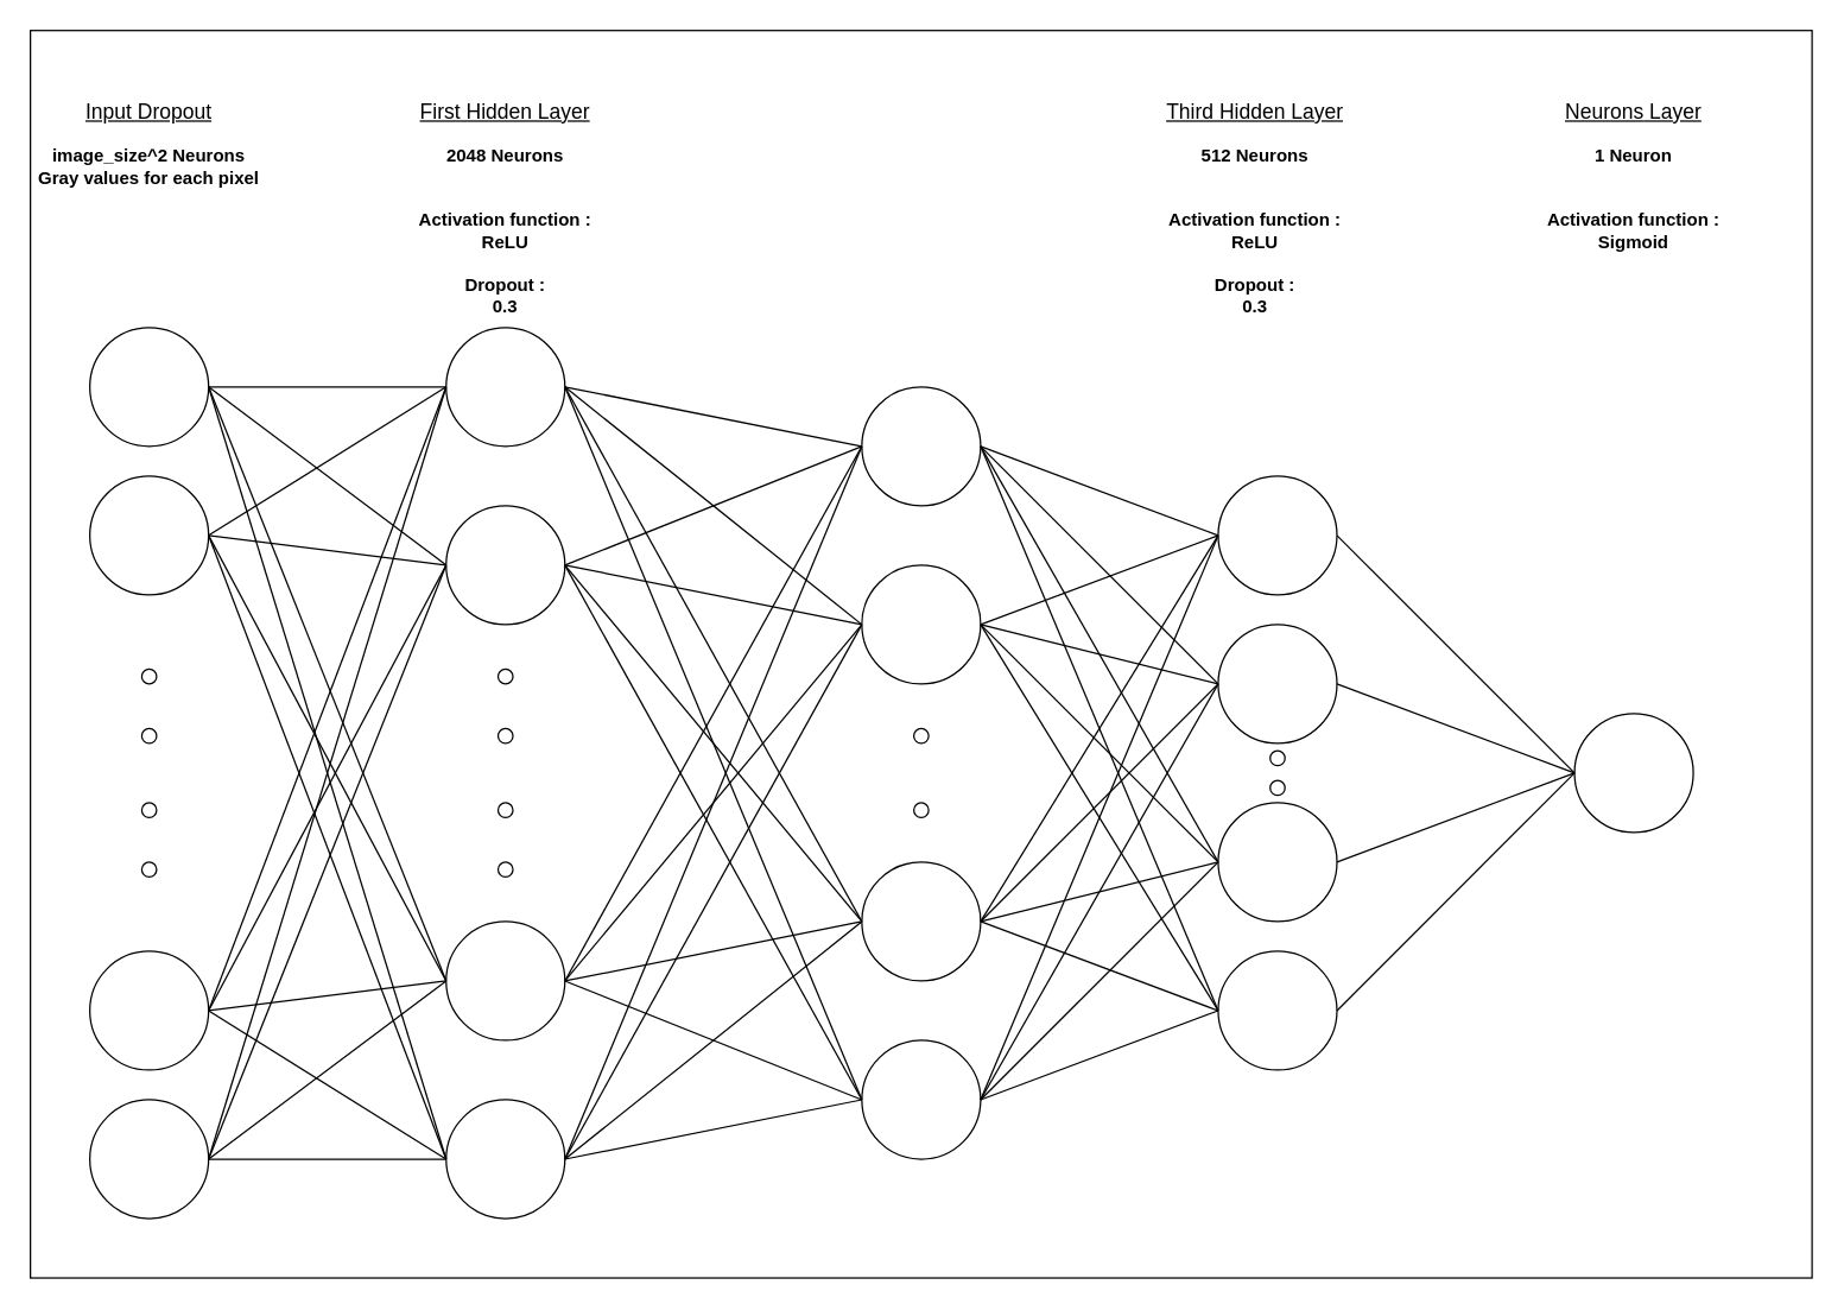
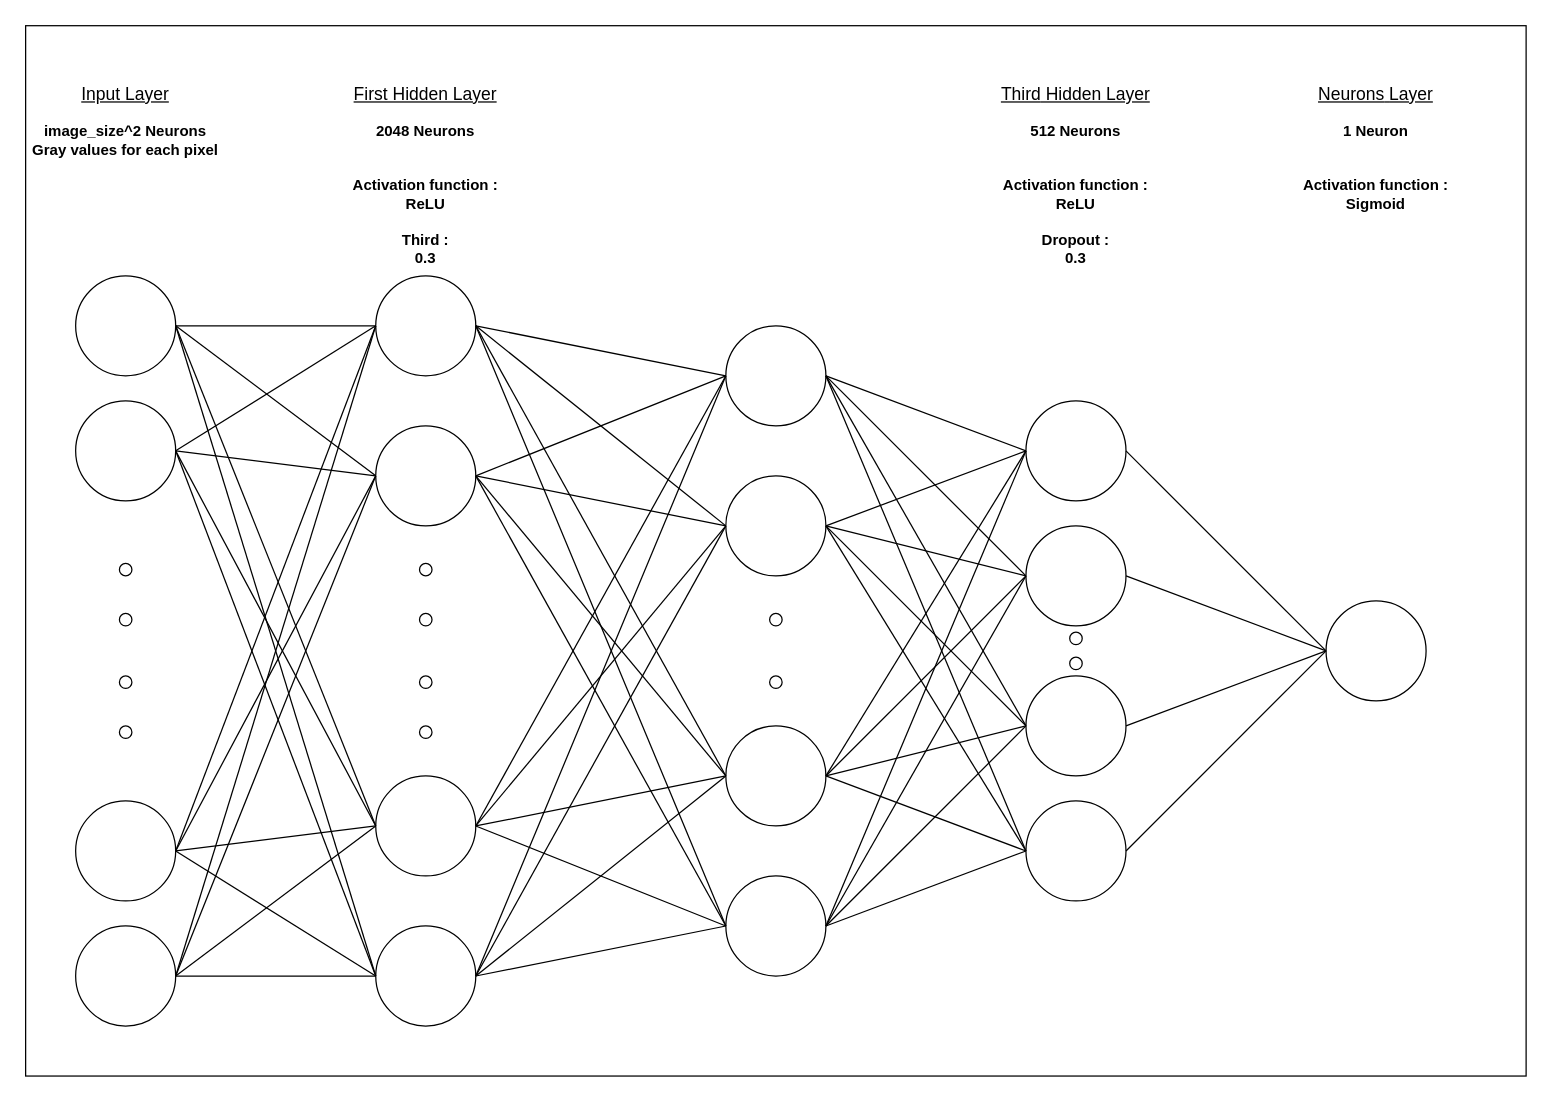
- <mxCell id="13" value="&lt;div style=&quot;font-size: 14px&quot; align=&quot;center&quot;&gt;&lt;u&gt;Input Dropout&lt;/u&gt;&lt;/div&gt;&lt;div align=&quot;center&quot;&gt;&lt;b&gt;&lt;br&gt;&lt;/b&gt;&lt;/div&gt;&lt;div align=&quot;center&quot;&gt;&lt;b&gt;image_size^2 Neurons&lt;/b&gt;&lt;/div&gt;&lt;div align=&quot;center&quot;&gt;&lt;b&gt;Gray values for each pixel&lt;br&gt;&lt;/b&gt;&lt;/div&gt;&lt;div align=&quot;center&quot;&gt;&lt;b&gt;&lt;br&gt;&lt;/b&gt;&lt;/div&gt;" style="text;html=1;strokeColor=none;fillColor=none;align=center;verticalAlign=top;whiteSpace=wrap;rounded=0;" parent="1" vertex="1"><mxGeometry x="20" y="60" width="160" height="150" as="geometry" /></mxCell>
+ <mxCell id="13" value="&lt;div style=&quot;font-size: 14px&quot; align=&quot;center&quot;&gt;&lt;u&gt;Input Layer&lt;/u&gt;&lt;/div&gt;&lt;div align=&quot;center&quot;&gt;&lt;b&gt;&lt;br&gt;&lt;/b&gt;&lt;/div&gt;&lt;div align=&quot;center&quot;&gt;&lt;b&gt;image_size^2 Neurons&lt;/b&gt;&lt;/div&gt;&lt;div align=&quot;center&quot;&gt;&lt;b&gt;Gray values for each pixel&lt;br&gt;&lt;/b&gt;&lt;/div&gt;&lt;div align=&quot;center&quot;&gt;&lt;b&gt;&lt;br&gt;&lt;/b&gt;&lt;/div&gt;" style="text;html=1;strokeColor=none;fillColor=none;align=center;verticalAlign=top;whiteSpace=wrap;rounded=0;" parent="1" vertex="1"><mxGeometry x="20" y="60" width="160" height="150" as="geometry" /></mxCell>
- <mxCell id="14" value="&lt;u&gt;&lt;font style=&quot;font-size: 14px&quot;&gt;First Hidden Layer&lt;/font&gt;&lt;br&gt;&lt;/u&gt;&lt;div align=&quot;center&quot;&gt;&lt;b&gt;&lt;br&gt;&lt;/b&gt;&lt;/div&gt;&lt;div align=&quot;center&quot;&gt;&lt;b&gt;2048 Neurons&lt;br&gt;&lt;/b&gt;&lt;/div&gt;&lt;div align=&quot;center&quot;&gt;&lt;b&gt;&lt;br&gt;&lt;/b&gt;&lt;/div&gt;&lt;div align=&quot;center&quot;&gt;&lt;b&gt;&lt;br&gt;&lt;/b&gt;&lt;/div&gt;&lt;div align=&quot;center&quot;&gt;&lt;b&gt;Activation function :&lt;/b&gt;&lt;/div&gt;&lt;div align=&quot;center&quot;&gt;&lt;b&gt;ReLU&lt;br&gt;&lt;/b&gt;&lt;/div&gt;&lt;div align=&quot;center&quot;&gt;&lt;b&gt;&lt;br&gt;&lt;/b&gt;&lt;/div&gt;&lt;div align=&quot;center&quot;&gt;&lt;b&gt;Dropout :&lt;/b&gt;&lt;/div&gt;&lt;div align=&quot;center&quot;&gt;&lt;b&gt;0.3&lt;br&gt;&lt;/b&gt;&lt;/div&gt;&lt;div align=&quot;center&quot;&gt;&lt;b&gt;&lt;br&gt;&lt;/b&gt;&lt;/div&gt;" style="text;html=1;strokeColor=none;fillColor=none;align=center;verticalAlign=top;whiteSpace=wrap;rounded=0;" parent="1" vertex="1"><mxGeometry x="260" y="60" width="160" height="150" as="geometry" /></mxCell>
+ <mxCell id="14" value="&lt;u&gt;&lt;font style=&quot;font-size: 14px&quot;&gt;First Hidden Layer&lt;/font&gt;&lt;br&gt;&lt;/u&gt;&lt;div align=&quot;center&quot;&gt;&lt;b&gt;&lt;br&gt;&lt;/b&gt;&lt;/div&gt;&lt;div align=&quot;center&quot;&gt;&lt;b&gt;2048 Neurons&lt;br&gt;&lt;/b&gt;&lt;/div&gt;&lt;div align=&quot;center&quot;&gt;&lt;b&gt;&lt;br&gt;&lt;/b&gt;&lt;/div&gt;&lt;div align=&quot;center&quot;&gt;&lt;b&gt;&lt;br&gt;&lt;/b&gt;&lt;/div&gt;&lt;div align=&quot;center&quot;&gt;&lt;b&gt;Activation function :&lt;/b&gt;&lt;/div&gt;&lt;div align=&quot;center&quot;&gt;&lt;b&gt;ReLU&lt;br&gt;&lt;/b&gt;&lt;/div&gt;&lt;div align=&quot;center&quot;&gt;&lt;b&gt;&lt;br&gt;&lt;/b&gt;&lt;/div&gt;&lt;div align=&quot;center&quot;&gt;&lt;b&gt;Third :&lt;/b&gt;&lt;/div&gt;&lt;div align=&quot;center&quot;&gt;&lt;b&gt;0.3&lt;br&gt;&lt;/b&gt;&lt;/div&gt;&lt;div align=&quot;center&quot;&gt;&lt;b&gt;&lt;br&gt;&lt;/b&gt;&lt;/div&gt;" style="text;html=1;strokeColor=none;fillColor=none;align=center;verticalAlign=top;whiteSpace=wrap;rounded=0;" parent="1" vertex="1"><mxGeometry x="260" y="60" width="160" height="150" as="geometry" /></mxCell>
- <mxCell id="51" value="&lt;u style=&quot;font-size: 14px&quot;&gt;Third&lt;font style=&quot;font-size: 14px&quot;&gt; Hidden Layer&lt;/font&gt;&lt;br&gt;&lt;/u&gt;&lt;div align=&quot;center&quot;&gt;&lt;b&gt;&lt;br&gt;&lt;/b&gt;&lt;/div&gt;&lt;div align=&quot;center&quot;&gt;&lt;b&gt;512 Neurons&lt;br&gt;&lt;/b&gt;&lt;/div&gt;&lt;div align=&quot;center&quot;&gt;&lt;b&gt;&lt;br&gt;&lt;/b&gt;&lt;/div&gt;&lt;div align=&quot;center&quot;&gt;&lt;b&gt;&lt;br&gt;&lt;/b&gt;&lt;/div&gt;&lt;div align=&quot;center&quot;&gt;&lt;b&gt;Activation function :&lt;/b&gt;&lt;/div&gt;&lt;div align=&quot;center&quot;&gt;&lt;b&gt;ReLU&lt;br&gt;&lt;/b&gt;&lt;/div&gt;&lt;div align=&quot;center&quot;&gt;&lt;b&gt;&lt;br&gt;&lt;/b&gt;&lt;/div&gt;&lt;div align=&quot;center&quot;&gt;&lt;b&gt;Dropout :&lt;/b&gt;&lt;/div&gt;&lt;div align=&quot;center&quot;&gt;&lt;b&gt;0.3&lt;br&gt;&lt;/b&gt;&lt;/div&gt;&lt;div align=&quot;center&quot;&gt;&lt;b&gt;&lt;br&gt;&lt;/b&gt;&lt;/div&gt;" style="text;html=1;strokeColor=none;fillColor=none;align=center;verticalAlign=top;whiteSpace=wrap;rounded=0;" parent="1" vertex="1"><mxGeometry x="765" y="60" width="160" height="150" as="geometry" /></mxCell>
+ <mxCell id="51" value="&lt;u style=&quot;font-size: 14px&quot;&gt;Third&lt;font style=&quot;font-size: 14px&quot;&gt; Hidden Layer&lt;/font&gt;&lt;br&gt;&lt;/u&gt;&lt;div align=&quot;center&quot;&gt;&lt;b&gt;&lt;br&gt;&lt;/b&gt;&lt;/div&gt;&lt;div align=&quot;center&quot;&gt;&lt;b&gt;512 Neurons&lt;br&gt;&lt;/b&gt;&lt;/div&gt;&lt;div align=&quot;center&quot;&gt;&lt;b&gt;&lt;br&gt;&lt;/b&gt;&lt;/div&gt;&lt;div align=&quot;center&quot;&gt;&lt;b&gt;&lt;br&gt;&lt;/b&gt;&lt;/div&gt;&lt;div align=&quot;center&quot;&gt;&lt;b&gt;Activation function :&lt;/b&gt;&lt;/div&gt;&lt;div align=&quot;center&quot;&gt;&lt;b&gt;ReLU&lt;br&gt;&lt;/b&gt;&lt;/div&gt;&lt;div align=&quot;center&quot;&gt;&lt;b&gt;&lt;br&gt;&lt;/b&gt;&lt;/div&gt;&lt;div align=&quot;center&quot;&gt;&lt;b&gt;Dropout :&lt;/b&gt;&lt;/div&gt;&lt;div align=&quot;center&quot;&gt;&lt;b&gt;0.3&lt;br&gt;&lt;/b&gt;&lt;/div&gt;&lt;div align=&quot;center&quot;&gt;&lt;b&gt;&lt;br&gt;&lt;/b&gt;&lt;/div&gt;" style="text;html=1;strokeColor=none;fillColor=none;align=center;verticalAlign=top;whiteSpace=wrap;rounded=0;" parent="1" vertex="1"><mxGeometry x="780" y="60" width="160" height="150" as="geometry" /></mxCell>
